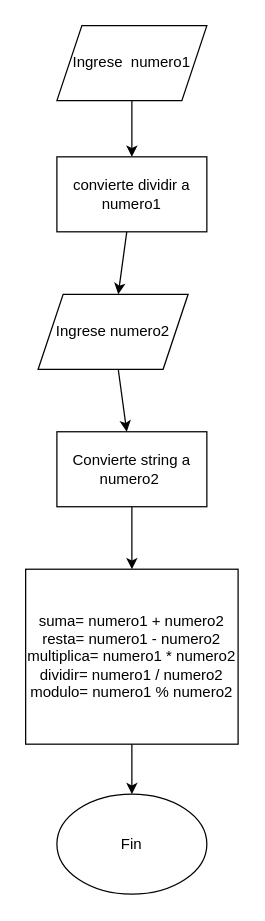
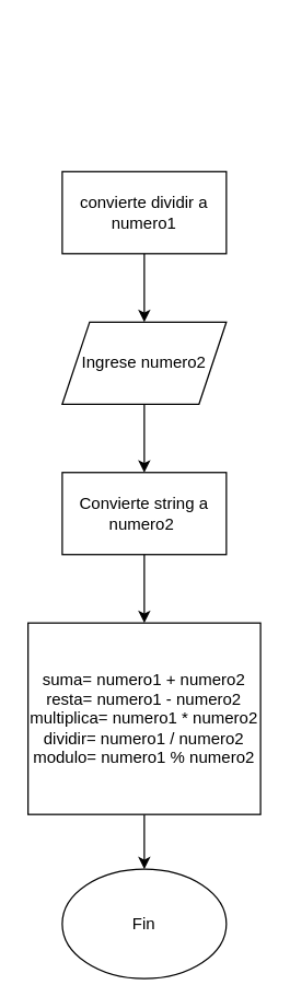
- <mxCell id="3" value="Ingrese&amp;nbsp; numero1" style="shape=parallelogram;perimeter=parallelogramPerimeter;whiteSpace=wrap;html=1;fixedSize=1;" vertex="1" parent="1"><mxGeometry x="45" y="20" width="120" height="60" as="geometry" /></mxCell>
- <mxCell id="2" value="" style="edgeStyle=none;html=1;" edge="1" parent="1" source="3" target="5"><mxGeometry relative="1" as="geometry" /></mxCell>
- <mxCell id="7" value="Ingrese numero2" style="shape=parallelogram;perimeter=parallelogramPerimeter;whiteSpace=wrap;html=1;fixedSize=1;" vertex="1" parent="1"><mxGeometry x="30" y="235" width="120" height="60" as="geometry" /></mxCell>
+ <mxCell id="7" value="Ingrese numero2" style="shape=parallelogram;perimeter=parallelogramPerimeter;whiteSpace=wrap;html=1;fixedSize=1;" vertex="1" parent="1"><mxGeometry x="45" y="235" width="120" height="60" as="geometry" /></mxCell>
